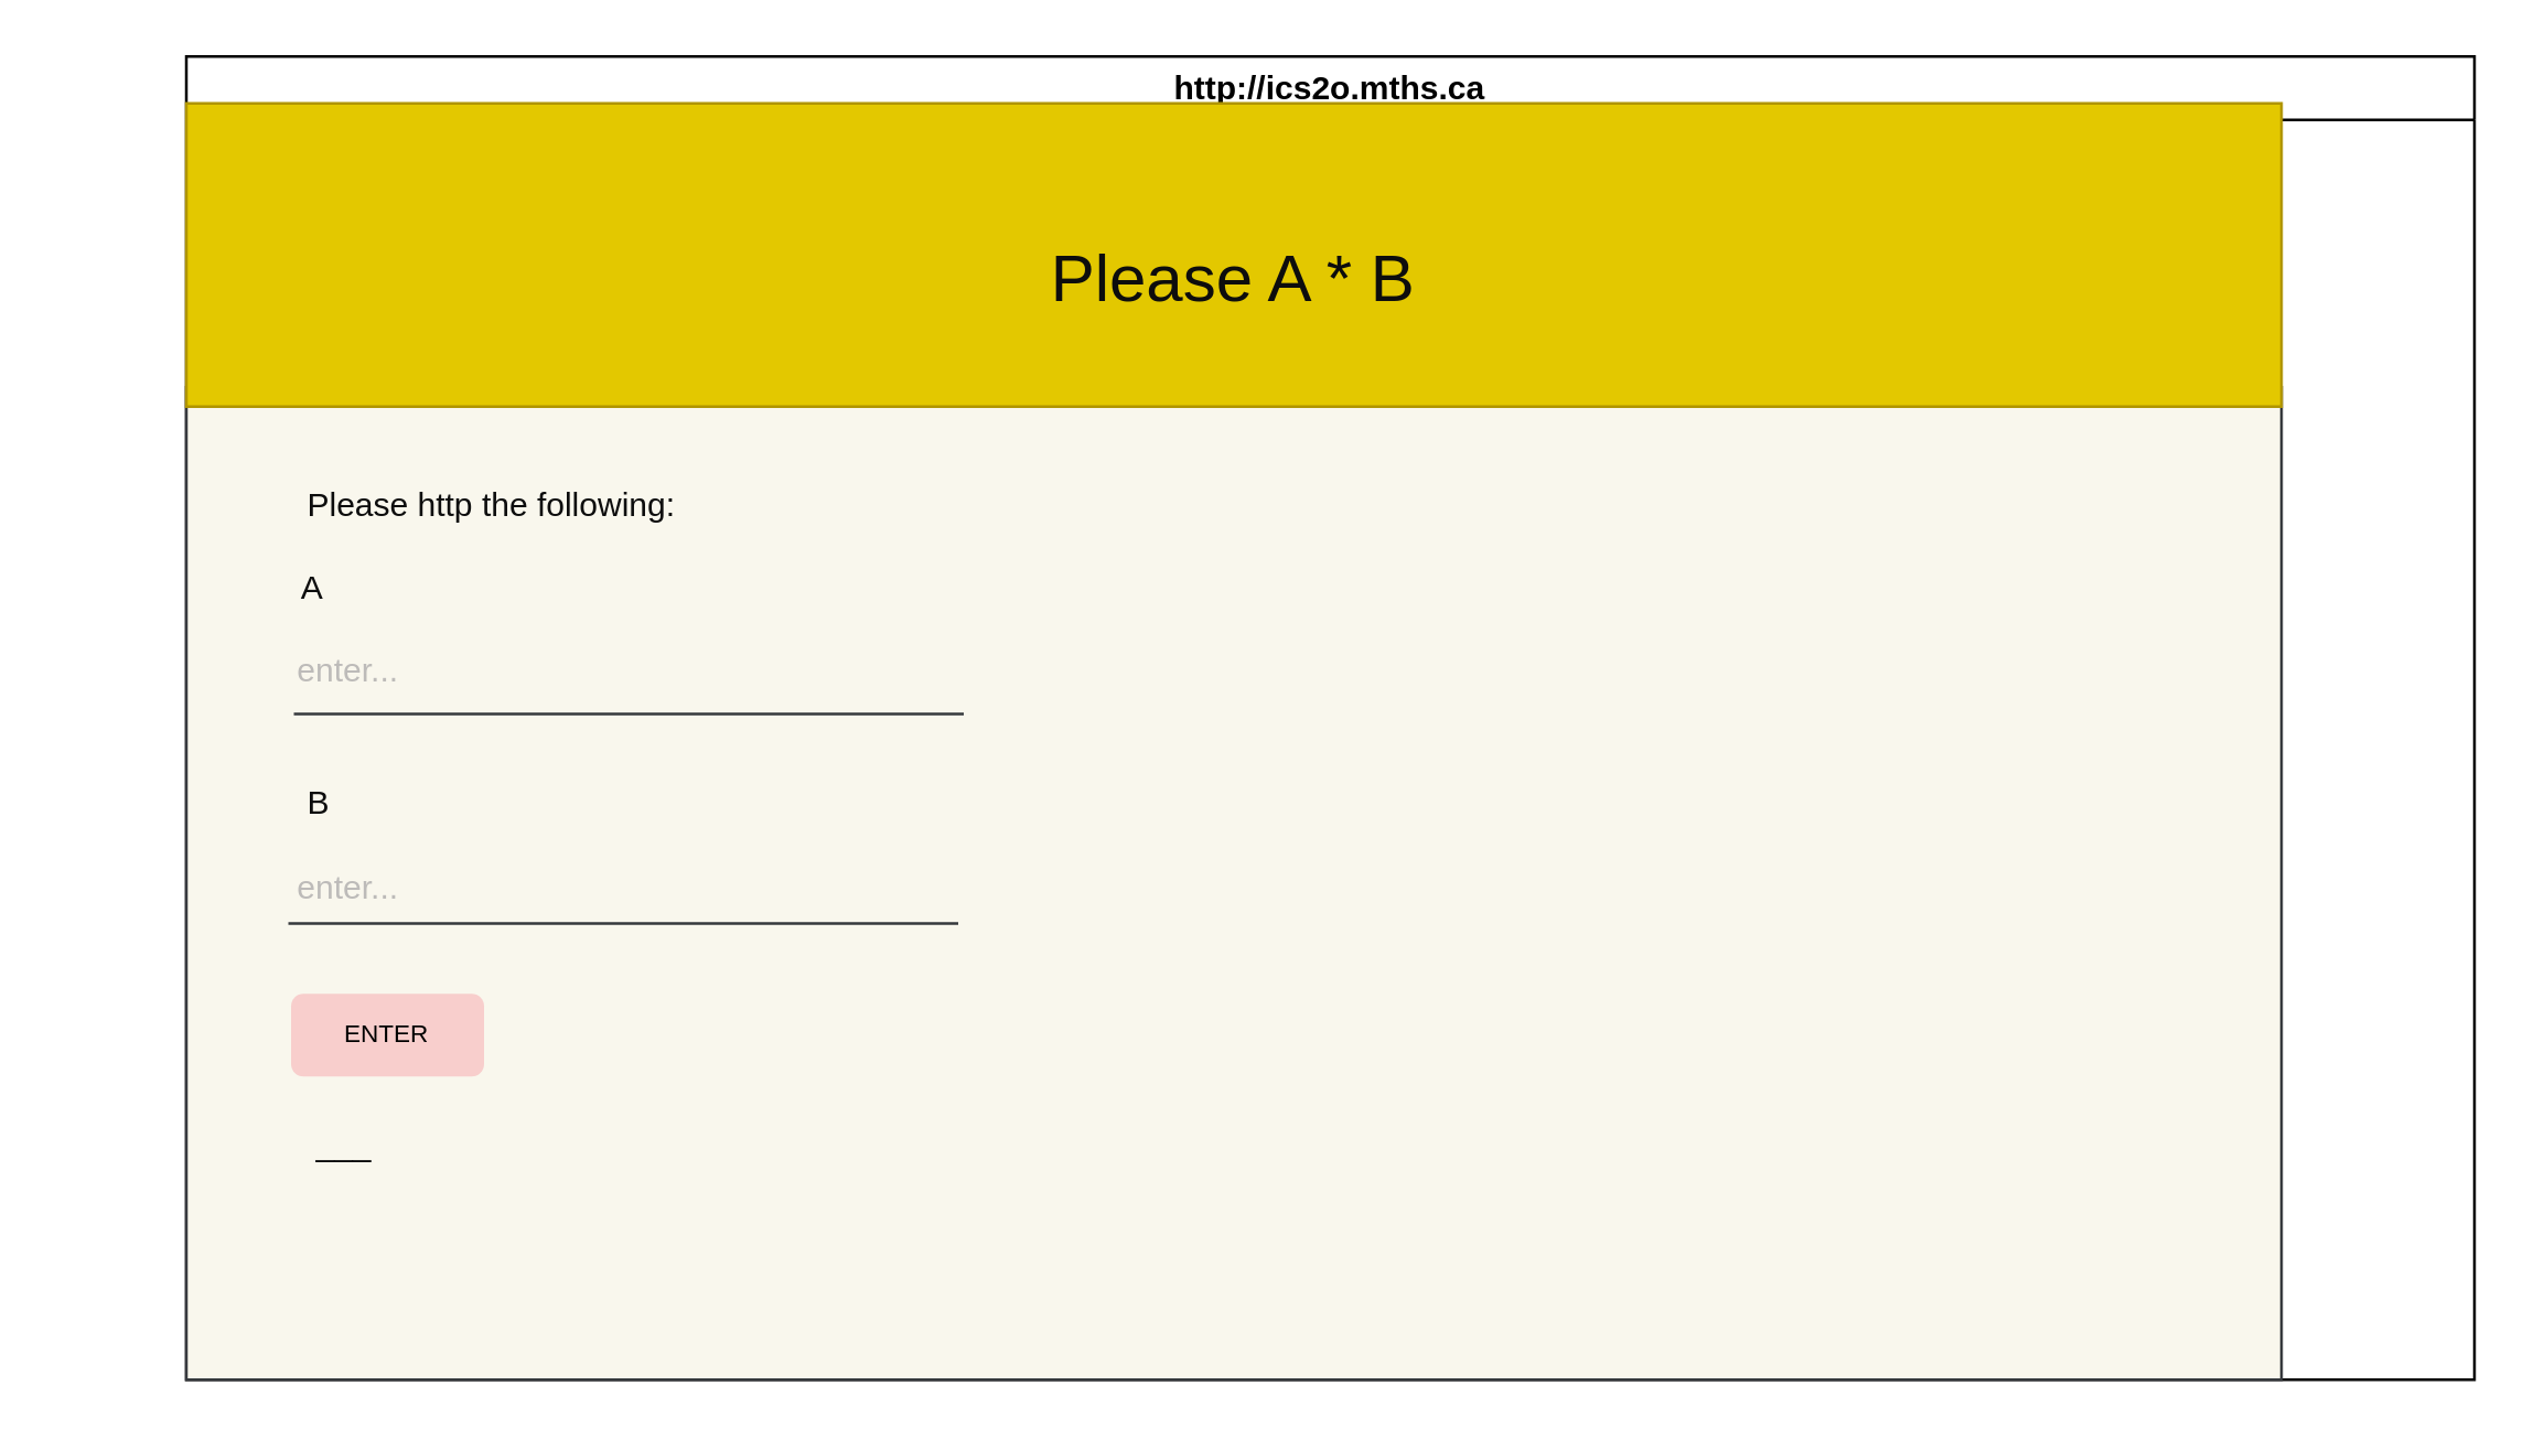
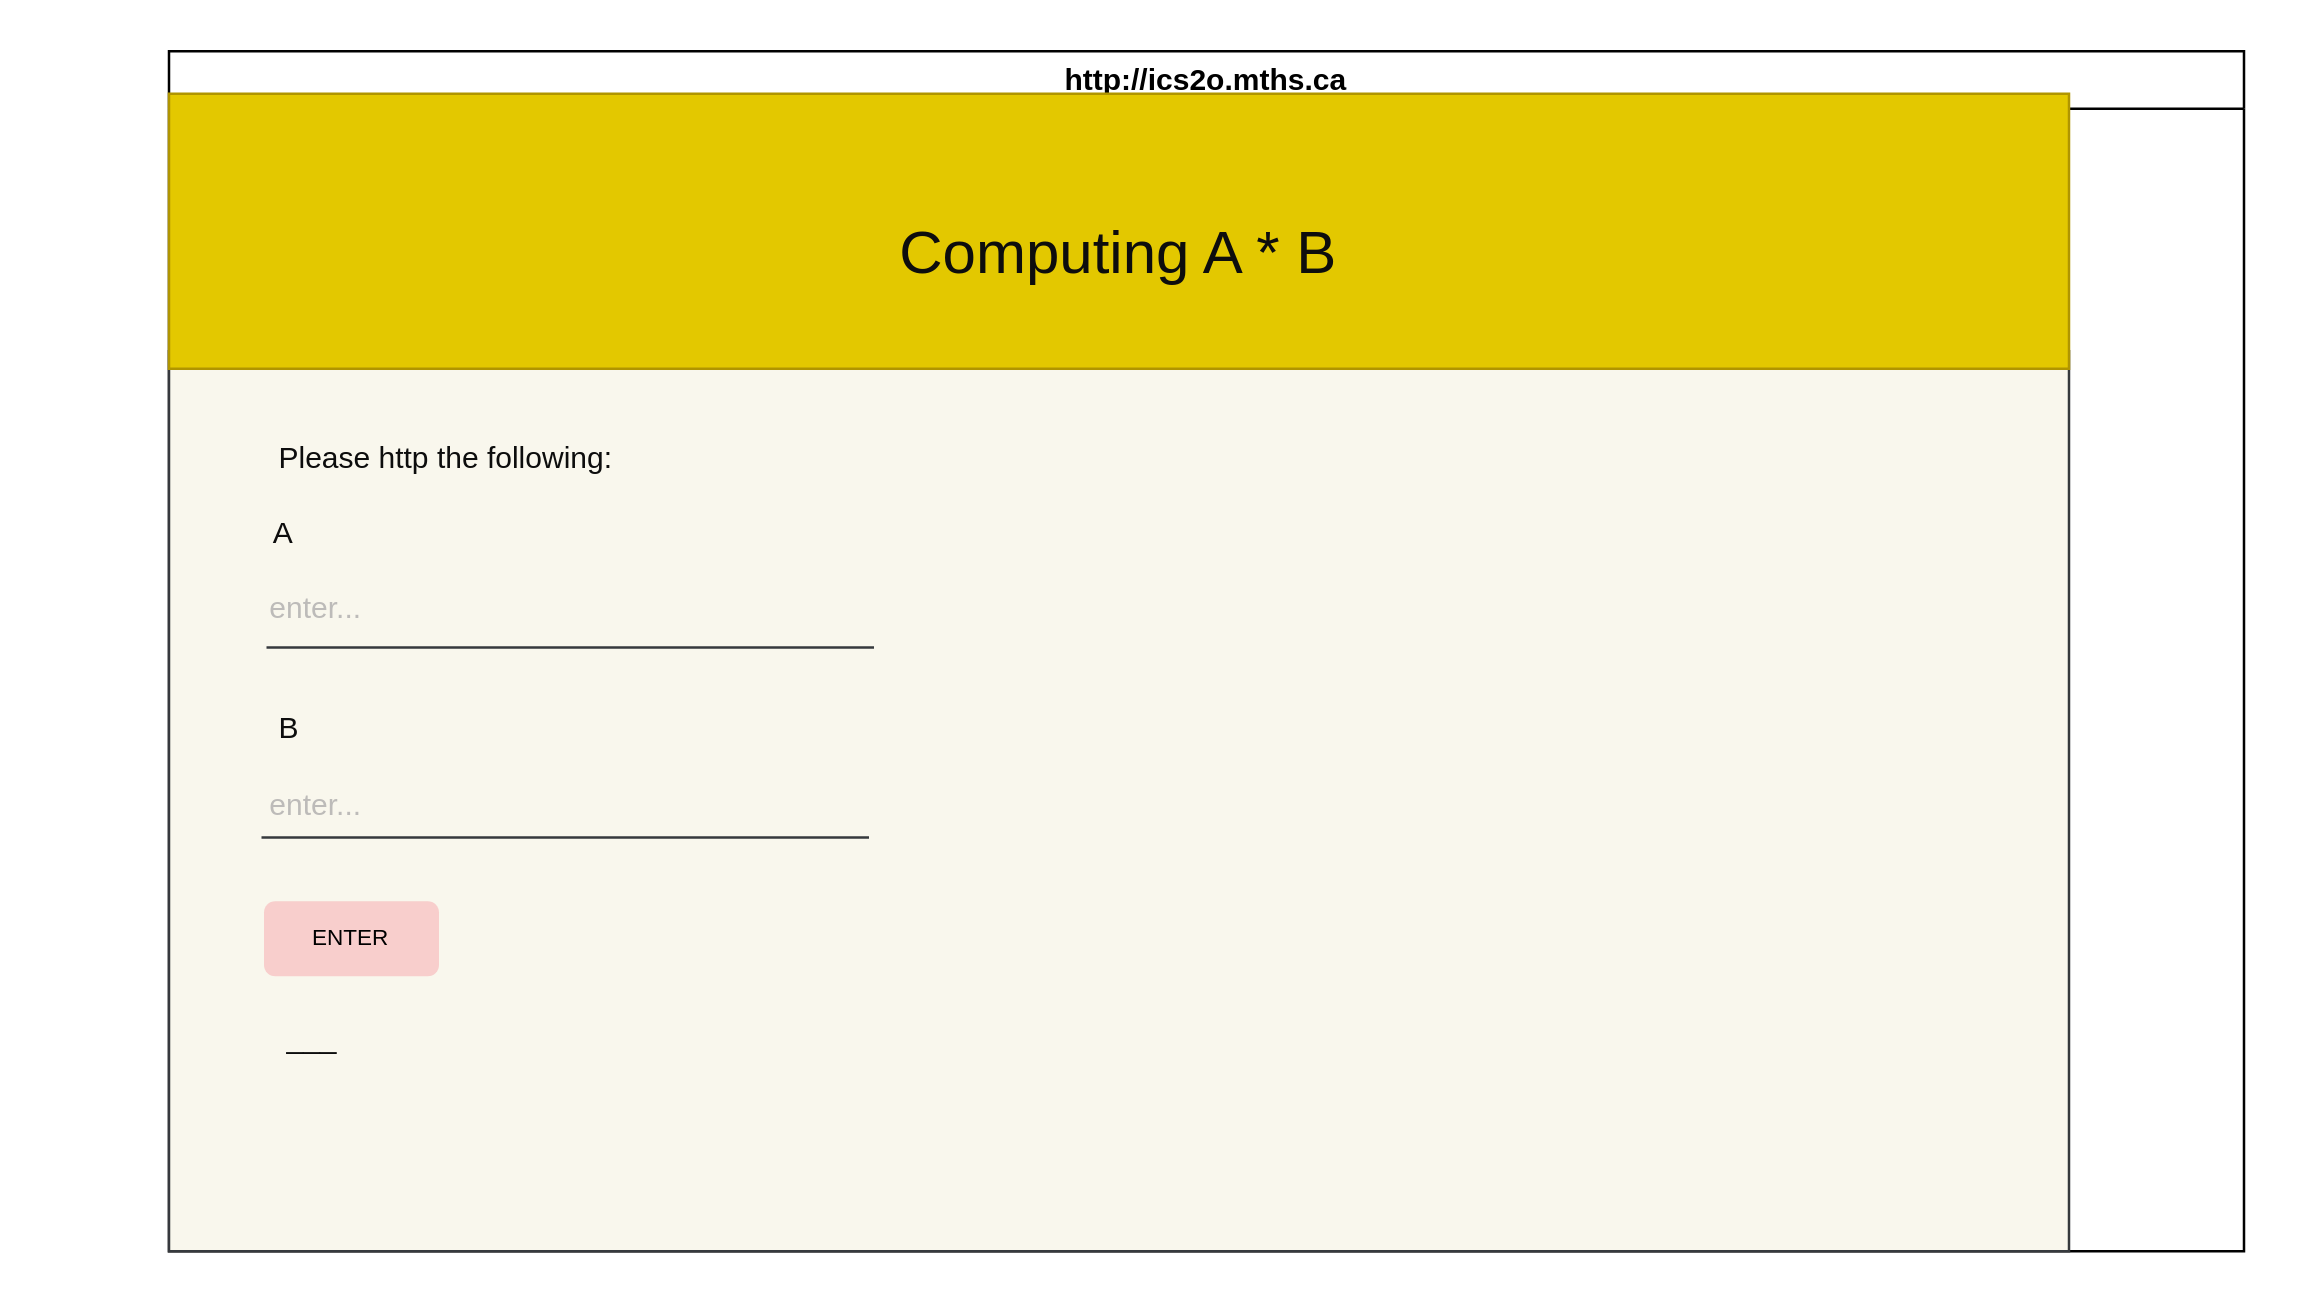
- <mxCell id="14" value="&lt;h1&gt;&lt;font color=&quot;#0d0d0d&quot;&gt;&lt;span style=&quot;font-weight: 400;&quot;&gt;Please A * B&lt;/span&gt;&lt;/font&gt;&lt;/h1&gt;" style="text;html=1;strokeColor=none;fillColor=none;align=center;verticalAlign=middle;whiteSpace=wrap;rounded=0;" vertex="1" parent="1"><mxGeometry x="227" y="41" width="440" height="120" as="geometry" /></mxCell>
+ <mxCell id="14" value="&lt;h1&gt;&lt;font color=&quot;#0d0d0d&quot;&gt;&lt;span style=&quot;font-weight: 400;&quot;&gt;Computing A * B&lt;/span&gt;&lt;/font&gt;&lt;/h1&gt;" style="text;html=1;strokeColor=none;fillColor=none;align=center;verticalAlign=middle;whiteSpace=wrap;rounded=0;" vertex="1" parent="1"><mxGeometry x="227" y="41" width="440" height="120" as="geometry" /></mxCell>
